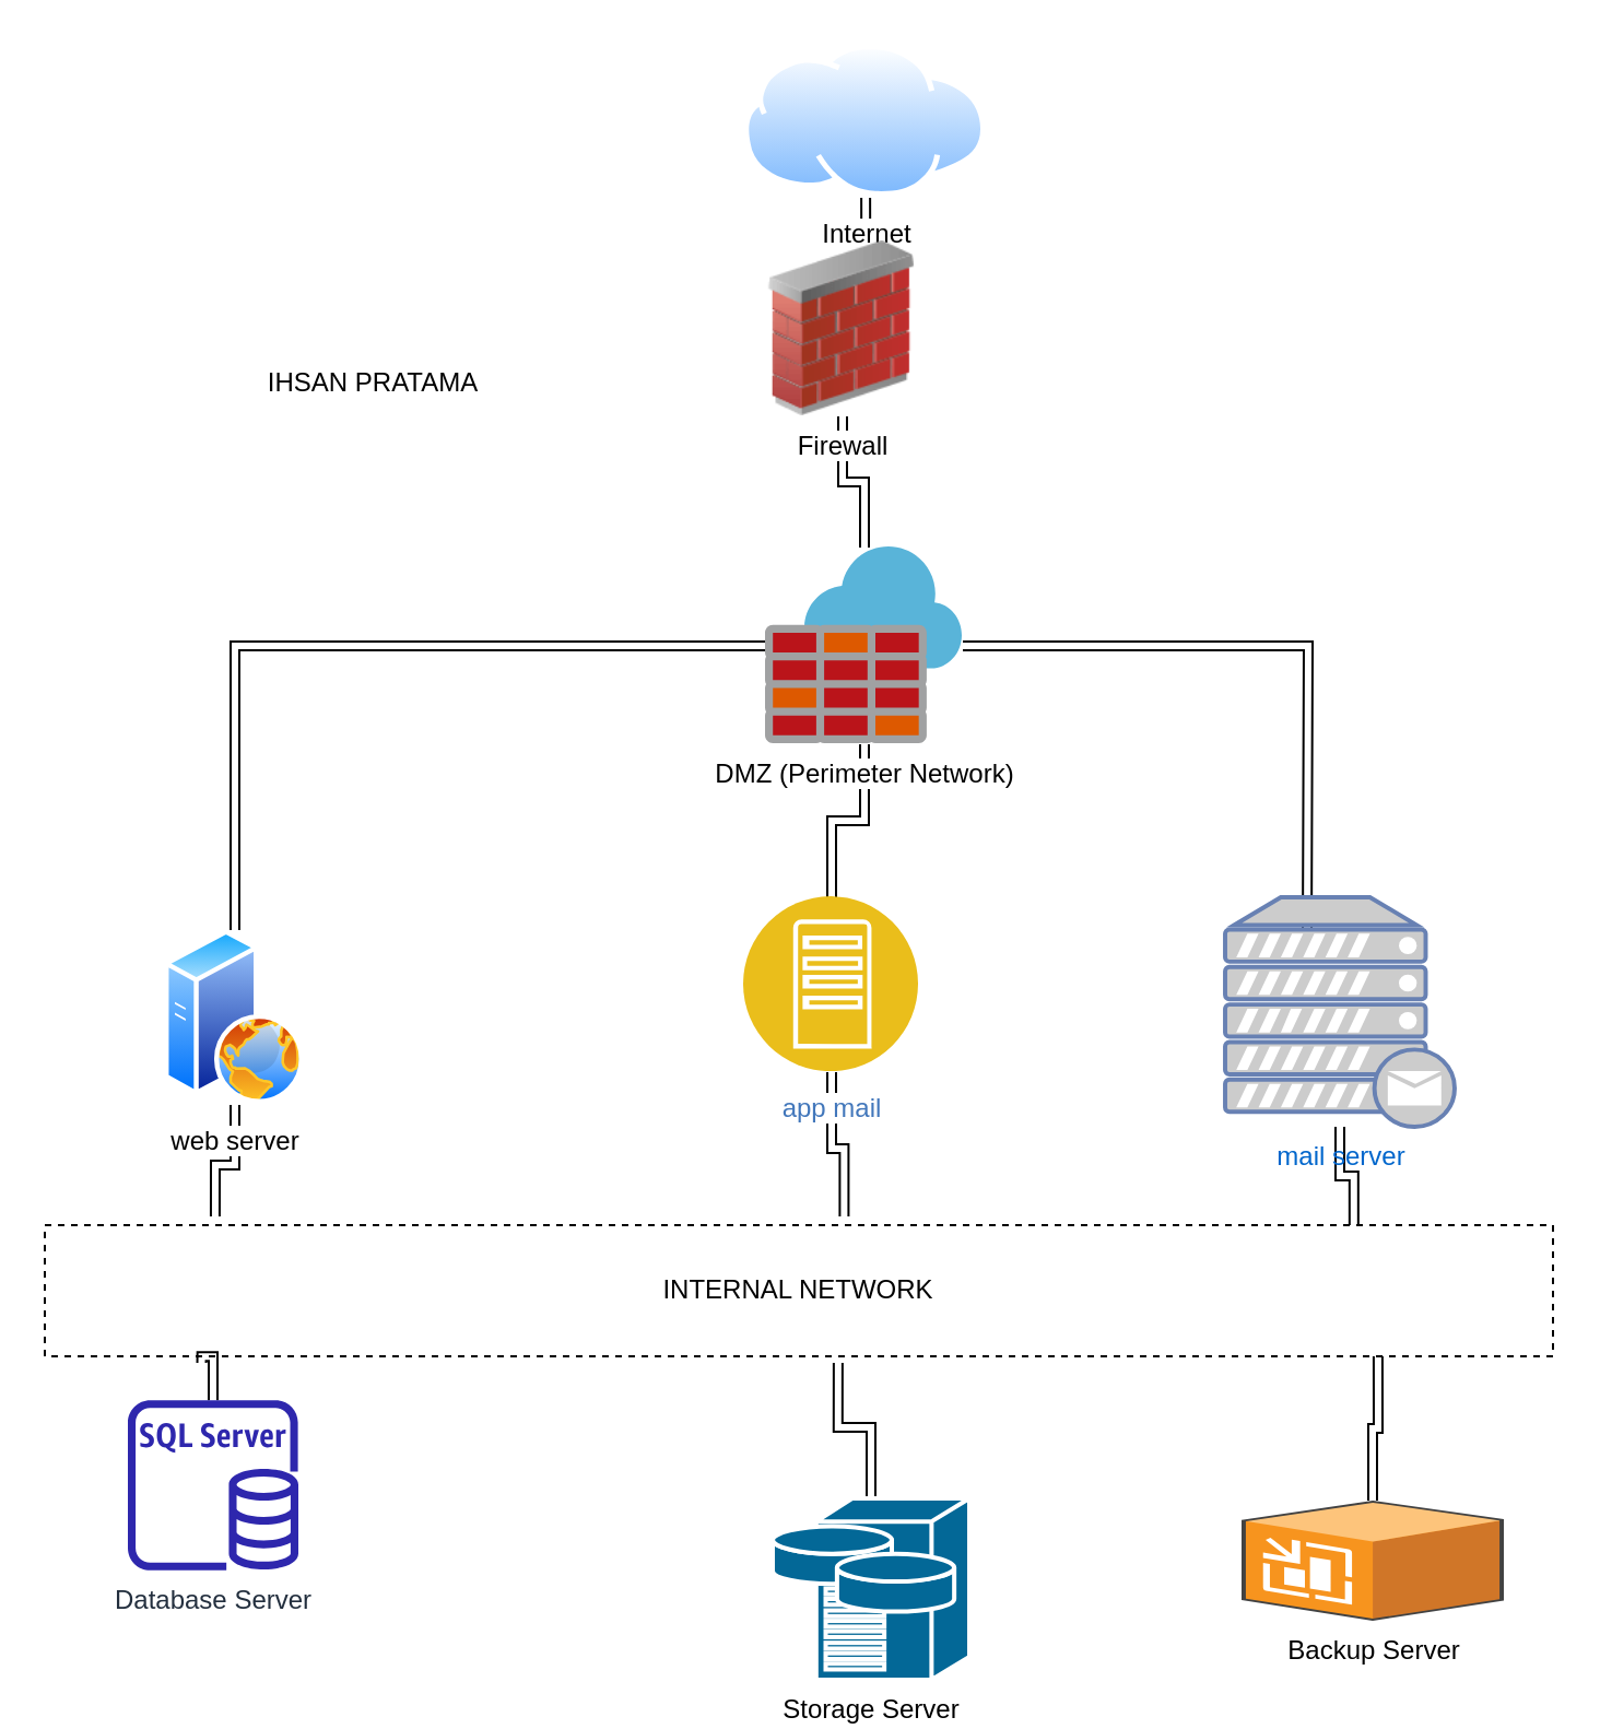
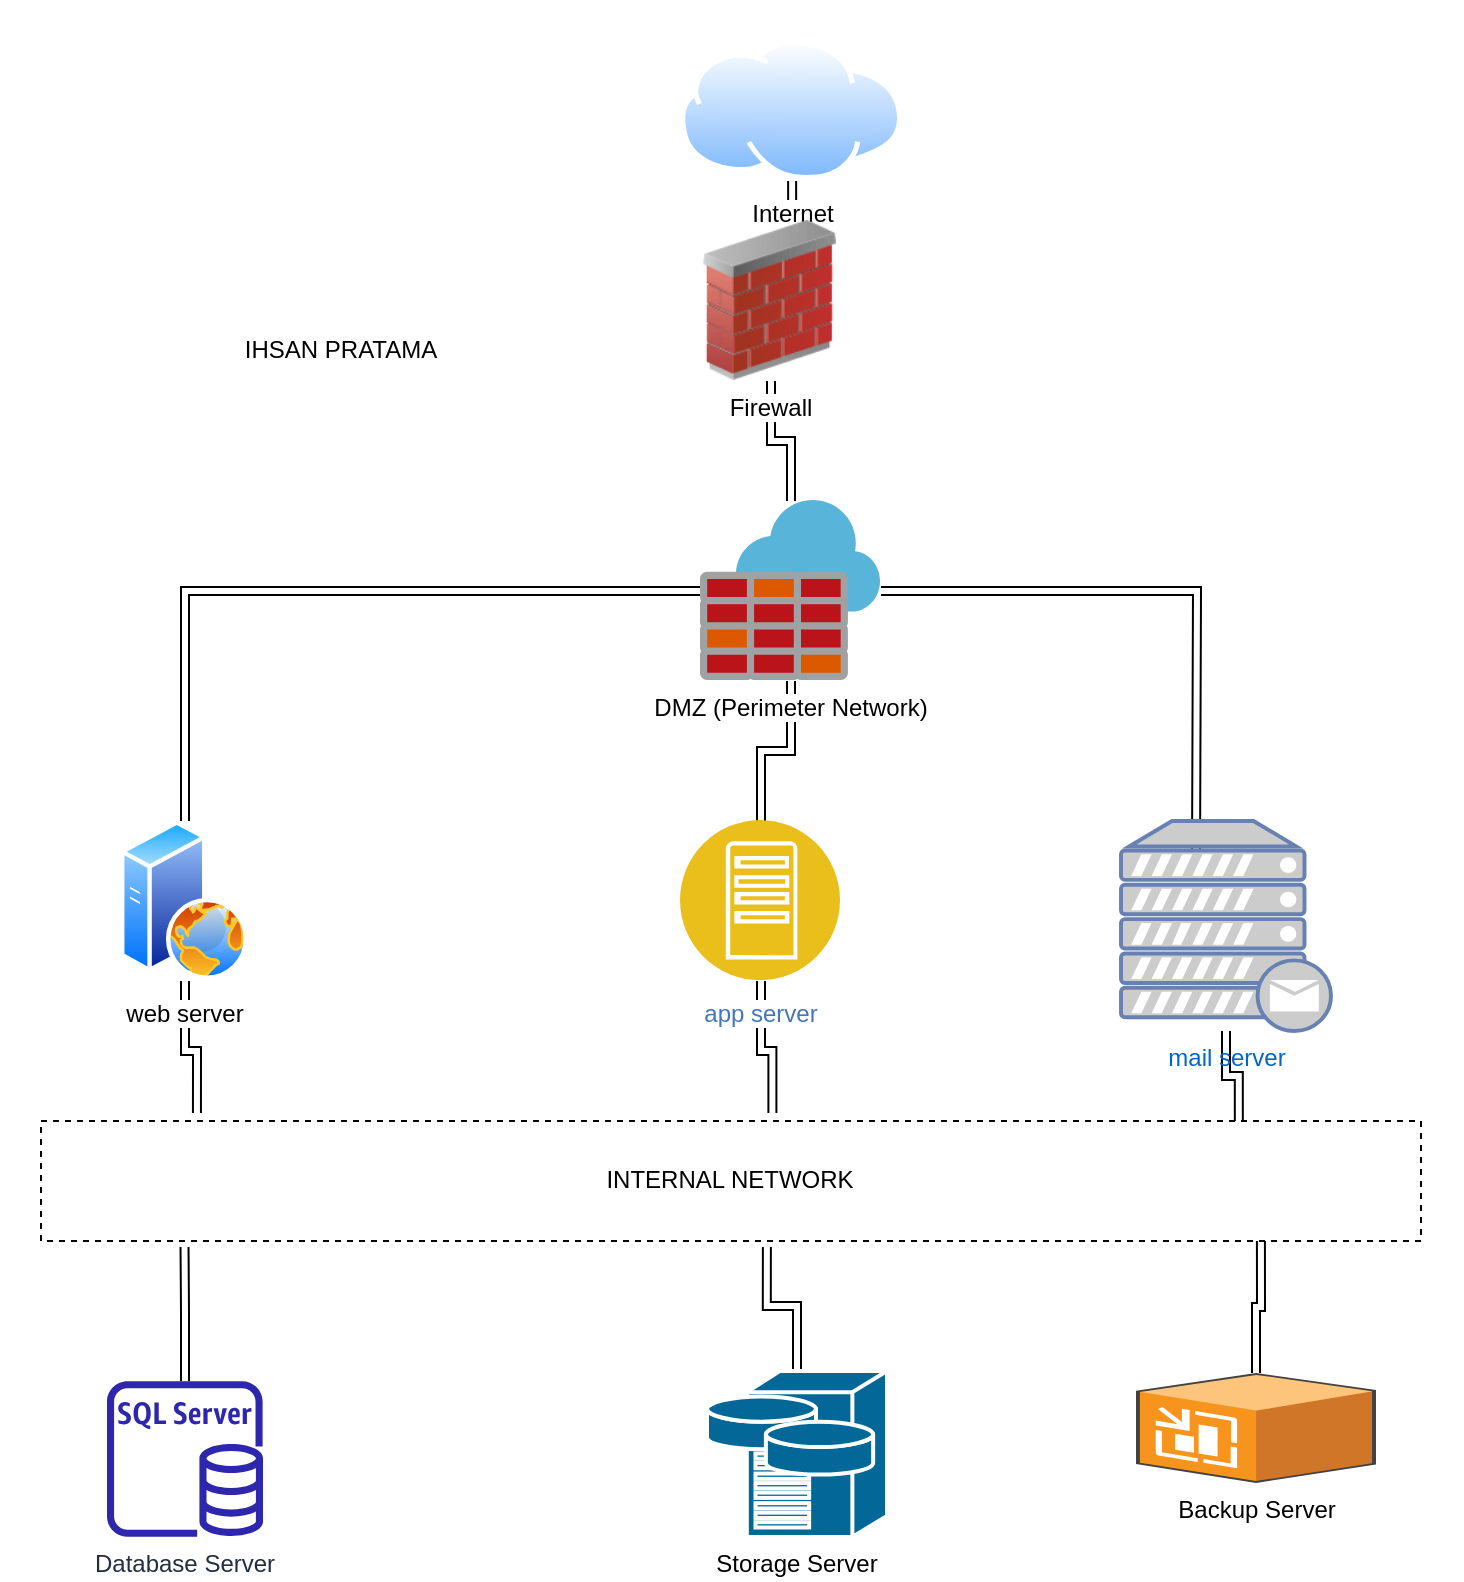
- <mxCell id="11" value="web server" style="image;aspect=fixed;perimeter=ellipsePerimeter;html=1;align=center;shadow=0;dashed=0;spacingTop=3;image=img/lib/active_directory/web_server.svg;" vertex="1" parent="1"><mxGeometry x="75" y="425" width="64" height="80" as="geometry" /></mxCell>
+ <mxCell id="11" value="web server" style="image;aspect=fixed;perimeter=ellipsePerimeter;html=1;align=center;shadow=0;dashed=0;spacingTop=3;image=img/lib/active_directory/web_server.svg;" vertex="1" parent="1"><mxGeometry x="60" y="410" width="64" height="80" as="geometry" /></mxCell>
- <mxCell id="13" value="app mail" style="image;aspect=fixed;perimeter=ellipsePerimeter;html=1;align=center;shadow=0;dashed=0;fontColor=#4277BB;labelBackgroundColor=default;fontSize=12;spacingTop=3;image=img/lib/ibm/applications/app_server.svg;" vertex="1" parent="1"><mxGeometry x="340" y="410" width="80" height="80" as="geometry" /></mxCell>
+ <mxCell id="13" value="app server" style="image;aspect=fixed;perimeter=ellipsePerimeter;html=1;align=center;shadow=0;dashed=0;fontColor=#4277BB;labelBackgroundColor=default;fontSize=12;spacingTop=3;image=img/lib/ibm/applications/app_server.svg;" vertex="1" parent="1"><mxGeometry x="340" y="410" width="80" height="80" as="geometry" /></mxCell>
- <mxCell id="18" value="Database Server" style="sketch=0;outlineConnect=0;fontColor=#232F3E;gradientColor=none;fillColor=#2E27AD;strokeColor=none;dashed=0;verticalLabelPosition=bottom;verticalAlign=top;align=center;html=1;fontSize=12;fontStyle=0;aspect=fixed;pointerEvents=1;shape=mxgraph.aws4.rds_sql_server_instance;" vertex="1" parent="1"><mxGeometry x="58" y="640" width="78" height="78" as="geometry" /></mxCell>
+ <mxCell id="18" value="Database Server" style="sketch=0;outlineConnect=0;fontColor=#232F3E;gradientColor=none;fillColor=#2E27AD;strokeColor=none;dashed=0;verticalLabelPosition=bottom;verticalAlign=top;align=center;html=1;fontSize=12;fontStyle=0;aspect=fixed;pointerEvents=1;shape=mxgraph.aws4.rds_sql_server_instance;" vertex="1" parent="1"><mxGeometry x="53" y="690" width="78" height="78" as="geometry" /></mxCell>
